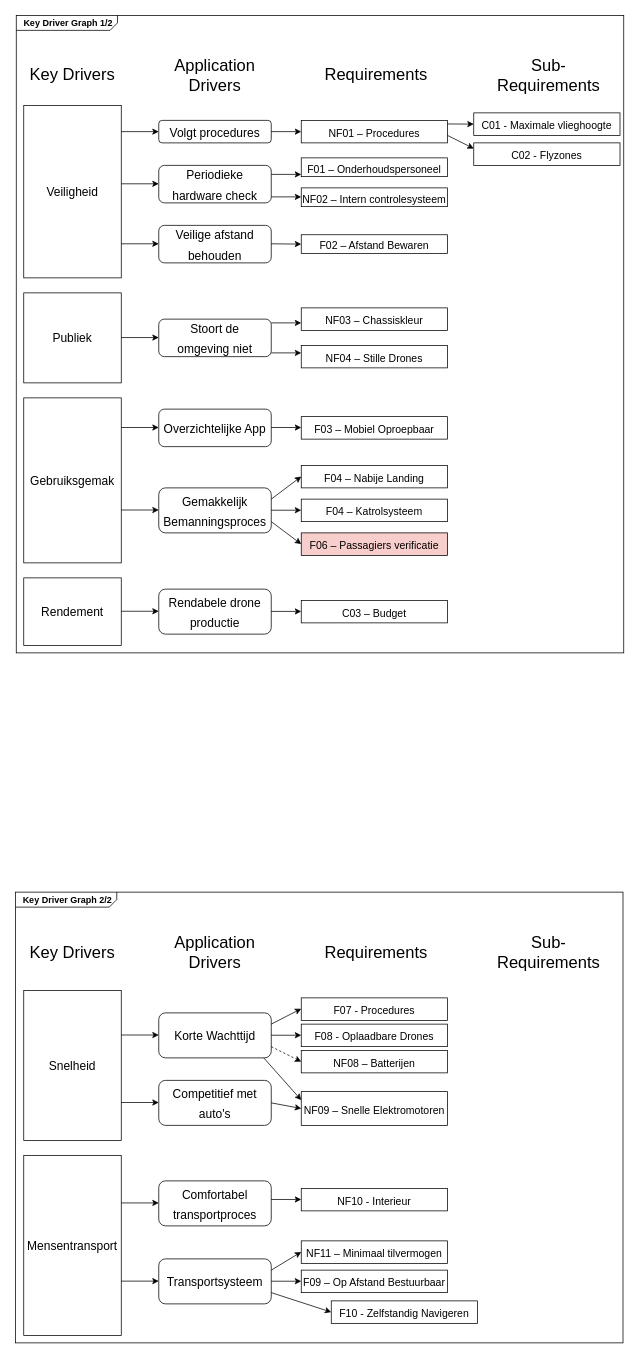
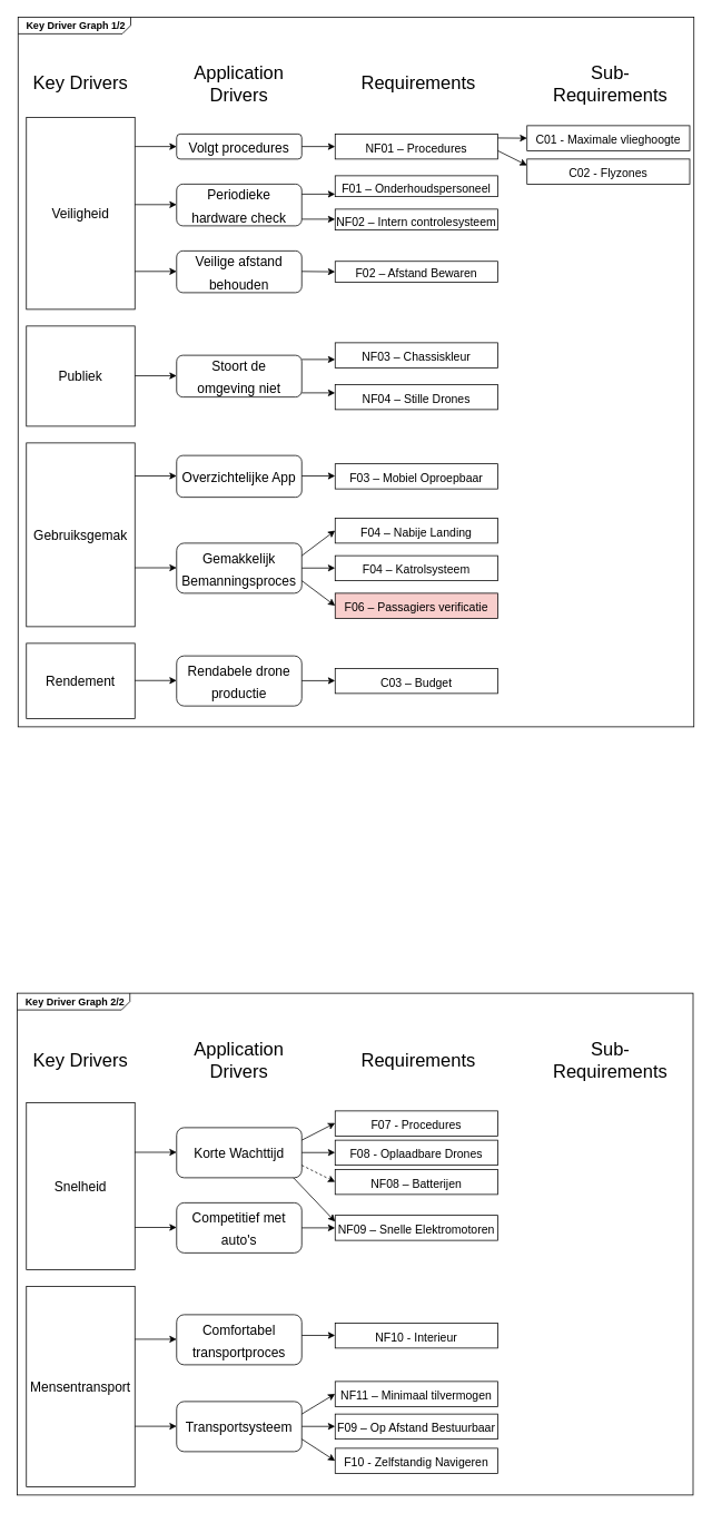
- <mxCell id="61" value="&lt;span style=&quot;font-size: 14px&quot;&gt;NF09 – Snelle Elektromotoren&lt;/span&gt;" style="rounded=0;whiteSpace=wrap;html=1;fontSize=22;" parent="1" vertex="1"><mxGeometry x="401" y="1455" width="195" height="45" as="geometry" /></mxCell>
+ <mxCell id="61" value="&lt;span style=&quot;font-size: 14px&quot;&gt;NF09 – Snelle Elektromotoren&lt;/span&gt;" style="rounded=0;whiteSpace=wrap;html=1;fontSize=22;" parent="1" vertex="1"><mxGeometry x="401" y="1455" width="195" height="30" as="geometry" /></mxCell>
- <mxCell id="72" value="&lt;span style=&quot;font-size: 14px&quot;&gt;F10 - Zelfstandig Navigeren&lt;/span&gt;" style="rounded=0;whiteSpace=wrap;html=1;fontSize=22;" parent="1" vertex="1"><mxGeometry x="441" y="1734" width="195" height="30" as="geometry" /></mxCell>
+ <mxCell id="72" value="&lt;span style=&quot;font-size: 14px&quot;&gt;F10 - Zelfstandig Navigeren&lt;/span&gt;" style="rounded=0;whiteSpace=wrap;html=1;fontSize=22;" parent="1" vertex="1"><mxGeometry x="401" y="1734" width="195" height="30" as="geometry" /></mxCell>
